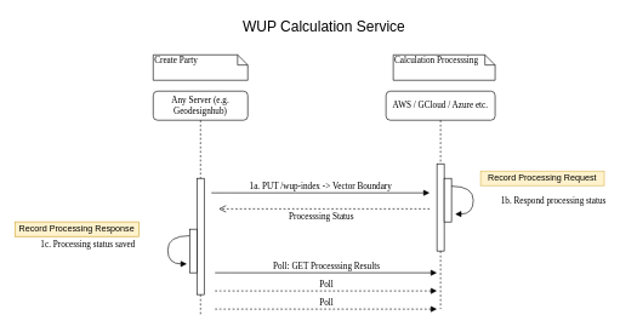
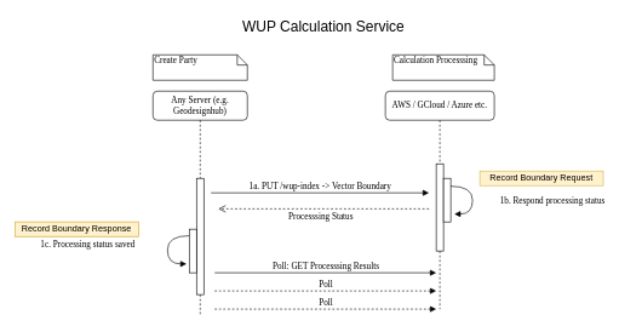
- <mxCell id="13" value="Record Processing Request" style="text;html=1;strokeColor=#d6b656;fillColor=#fff2cc;align=center;verticalAlign=middle;whiteSpace=wrap;rounded=0;" parent="1" vertex="1"><mxGeometry x="660" y="235" width="170" height="20" as="geometry" /></mxCell>
+ <mxCell id="13" value="Record Boundary Request" style="text;html=1;strokeColor=#d6b656;fillColor=#fff2cc;align=center;verticalAlign=middle;whiteSpace=wrap;rounded=0;" parent="1" vertex="1"><mxGeometry x="660" y="235" width="170" height="20" as="geometry" /></mxCell>
- <mxCell id="15" value="Record Processing Response" style="text;html=1;strokeColor=#d6b656;fillColor=#fff2cc;align=center;verticalAlign=middle;whiteSpace=wrap;rounded=0;" parent="1" vertex="1"><mxGeometry x="20" y="305" width="170" height="20" as="geometry" /></mxCell>
+ <mxCell id="15" value="Record Boundary Response" style="text;html=1;strokeColor=#d6b656;fillColor=#fff2cc;align=center;verticalAlign=middle;whiteSpace=wrap;rounded=0;" parent="1" vertex="1"><mxGeometry x="20" y="305" width="170" height="20" as="geometry" /></mxCell>
